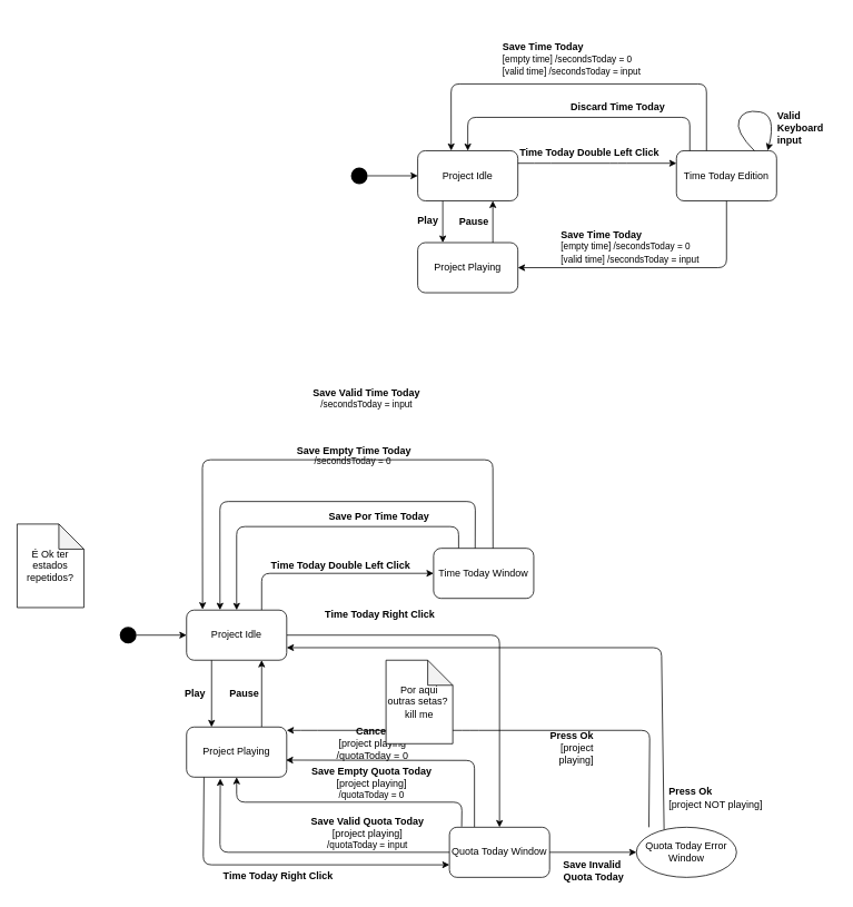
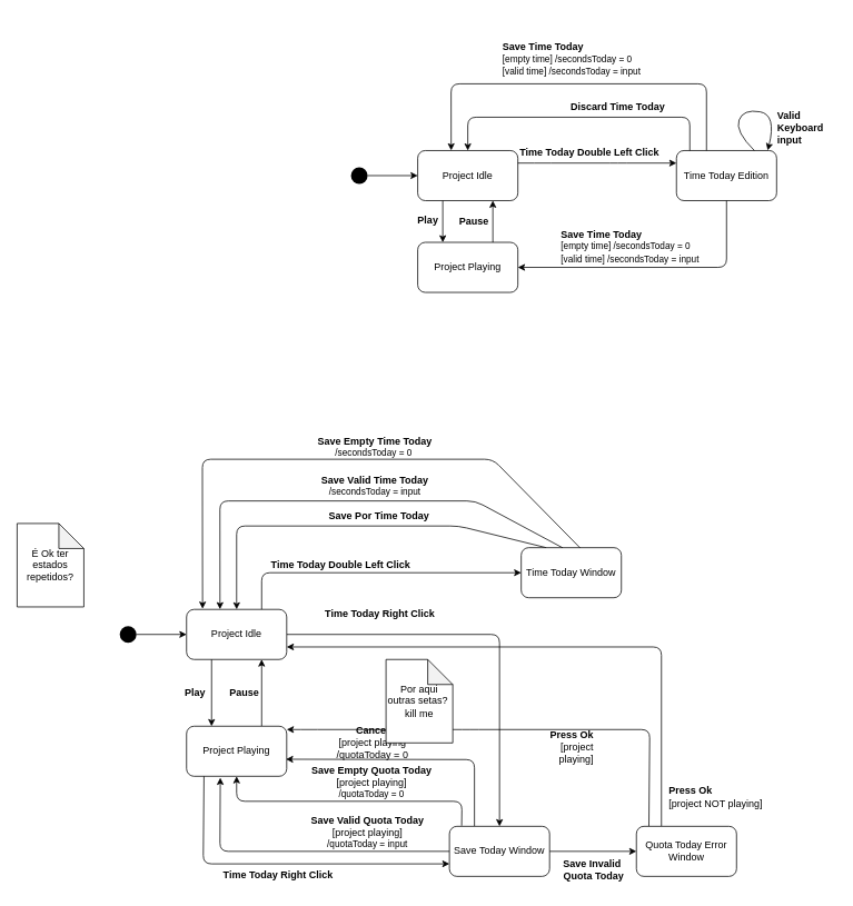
- <mxCell id="13" value="&lt;div&gt;&lt;b&gt;&lt;font style=&quot;font-size: 12px&quot;&gt;Save Valid Time Today&lt;/font&gt;&lt;/b&gt;&lt;/div&gt;&lt;span style=&quot;font-size: 11px&quot;&gt;&lt;div&gt;&lt;span&gt;/secondsToday = input&lt;/span&gt;&lt;/div&gt;&lt;/span&gt;" style="text;html=1;strokeColor=none;fillColor=none;align=center;verticalAlign=middle;whiteSpace=wrap;rounded=0;" parent="1" vertex="1"><mxGeometry x="369" y="462" width="140" height="30" as="geometry" /></mxCell>
+ <mxCell id="13" value="&lt;div&gt;&lt;b&gt;&lt;font style=&quot;font-size: 12px&quot;&gt;Save Valid Time Today&lt;/font&gt;&lt;/b&gt;&lt;/div&gt;&lt;span style=&quot;font-size: 11px&quot;&gt;&lt;div&gt;&lt;span&gt;/secondsToday = input&lt;/span&gt;&lt;/div&gt;&lt;/span&gt;" style="text;html=1;strokeColor=none;fillColor=none;align=center;verticalAlign=middle;whiteSpace=wrap;rounded=0;" parent="1" vertex="1"><mxGeometry x="379" y="567" width="140" height="30" as="geometry" /></mxCell>
- <mxCell id="15" value="&lt;div&gt;&lt;b&gt;&lt;font style=&quot;font-size: 12px&quot;&gt;Save Empty Time Today&lt;/font&gt;&lt;/b&gt;&lt;/div&gt;&lt;div&gt;&lt;span style=&quot;font-size: 11px&quot;&gt;&lt;/span&gt;&lt;/div&gt;&lt;span style=&quot;font-size: 11px&quot;&gt;&lt;div&gt;&lt;span&gt;/secondsToday = 0&amp;nbsp;&lt;/span&gt;&lt;/div&gt;&lt;/span&gt;" style="text;html=1;strokeColor=none;fillColor=none;align=center;verticalAlign=middle;whiteSpace=wrap;rounded=0;" parent="1" vertex="1"><mxGeometry x="314" y="530" width="220" height="30" as="geometry" /></mxCell>
+ <mxCell id="15" value="&lt;div&gt;&lt;b&gt;&lt;font style=&quot;font-size: 12px&quot;&gt;Save Empty Time Today&lt;/font&gt;&lt;/b&gt;&lt;/div&gt;&lt;div&gt;&lt;span style=&quot;font-size: 11px&quot;&gt;&lt;/span&gt;&lt;/div&gt;&lt;span style=&quot;font-size: 11px&quot;&gt;&lt;div&gt;&lt;span&gt;/secondsToday = 0&amp;nbsp;&lt;/span&gt;&lt;/div&gt;&lt;/span&gt;" style="text;html=1;strokeColor=none;fillColor=none;align=center;verticalAlign=middle;whiteSpace=wrap;rounded=0;" parent="1" vertex="1"><mxGeometry x="339" y="520" width="220" height="30" as="geometry" /></mxCell>
- <mxCell id="28" value="Time Today Window" style="rounded=1;whiteSpace=wrap;html=1;" parent="1" vertex="1"><mxGeometry x="519" y="656" width="120" height="60" as="geometry" /></mxCell>
+ <mxCell id="28" value="Time Today Window" style="rounded=1;whiteSpace=wrap;html=1;" parent="1" vertex="1"><mxGeometry x="624" y="656" width="120" height="60" as="geometry" /></mxCell>
- <mxCell id="24" value="Quota Today Window" style="rounded=1;whiteSpace=wrap;html=1;" parent="1" vertex="1"><mxGeometry x="538" y="990" width="120" height="60" as="geometry" /></mxCell>
+ <mxCell id="24" value="Save Today Window" style="rounded=1;whiteSpace=wrap;html=1;" parent="1" vertex="1"><mxGeometry x="538" y="990" width="120" height="60" as="geometry" /></mxCell>
- <mxCell id="33" value="Quota Today Error Window" style="ellipse;whiteSpace=wrap;html=1;" parent="1" vertex="1"><mxGeometry x="762" y="990" width="120" height="60" as="geometry" /></mxCell>
+ <mxCell id="33" value="Quota Today Error Window" style="rounded=1;whiteSpace=wrap;html=1;" parent="1" vertex="1"><mxGeometry x="762" y="990" width="120" height="60" as="geometry" /></mxCell>
